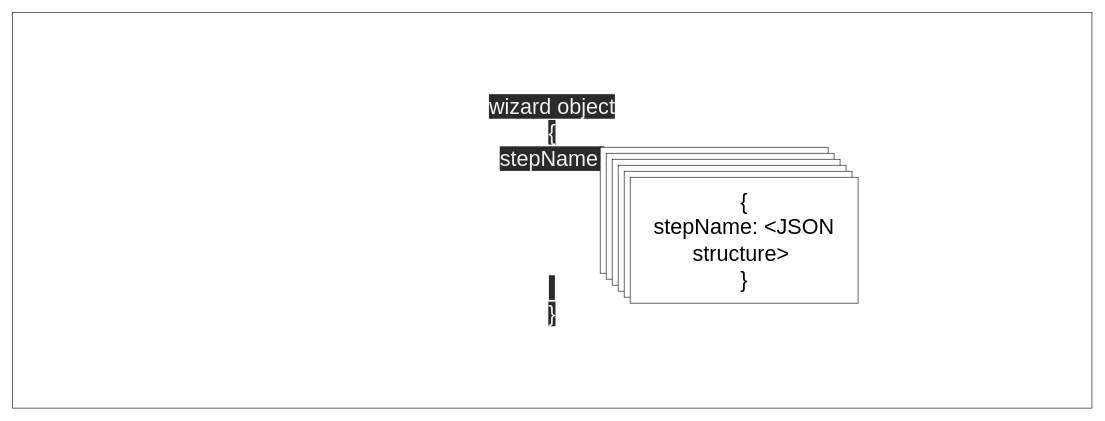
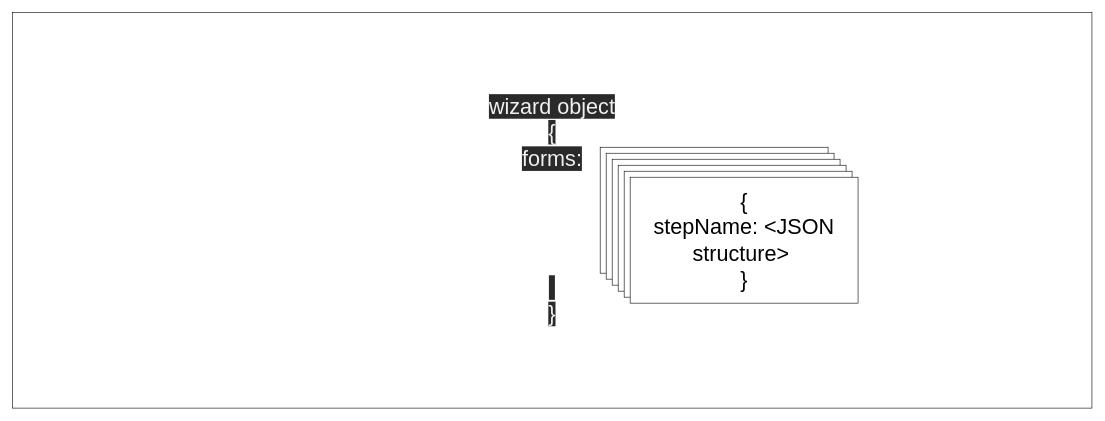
- <mxCell id="2" value="&lt;span style=&quot;color: rgb(240 , 240 , 240) ; font-family: &amp;#34;helvetica&amp;#34; ; font-size: 36px ; font-style: normal ; font-weight: 400 ; letter-spacing: normal ; text-align: center ; text-indent: 0px ; text-transform: none ; word-spacing: 0px ; background-color: rgb(42 , 42 , 42) ; display: inline ; float: none&quot;&gt;wizard object&lt;/span&gt;&lt;br style=&quot;color: rgb(240 , 240 , 240) ; font-family: &amp;#34;helvetica&amp;#34; ; font-size: 36px ; font-style: normal ; font-weight: 400 ; letter-spacing: normal ; text-align: center ; text-indent: 0px ; text-transform: none ; word-spacing: 0px ; background-color: rgb(42 , 42 , 42)&quot;&gt;&lt;span style=&quot;color: rgb(240 , 240 , 240) ; font-family: &amp;#34;helvetica&amp;#34; ; font-size: 36px ; font-style: normal ; font-weight: 400 ; letter-spacing: normal ; text-align: center ; text-indent: 0px ; text-transform: none ; word-spacing: 0px ; background-color: rgb(42 , 42 , 42) ; display: inline ; float: none&quot;&gt;{&lt;/span&gt;&lt;br style=&quot;color: rgb(240 , 240 , 240) ; font-family: &amp;#34;helvetica&amp;#34; ; font-size: 36px ; font-style: normal ; font-weight: 400 ; letter-spacing: normal ; text-align: center ; text-indent: 0px ; text-transform: none ; word-spacing: 0px ; background-color: rgb(42 , 42 , 42)&quot;&gt;&lt;span style=&quot;color: rgb(240 , 240 , 240) ; font-family: &amp;#34;helvetica&amp;#34; ; font-size: 36px ; font-style: normal ; font-weight: 400 ; letter-spacing: normal ; text-align: center ; text-indent: 0px ; text-transform: none ; word-spacing: 0px ; background-color: rgb(42 , 42 , 42) ; display: inline ; float: none&quot;&gt;stepName:&lt;br&gt;&lt;br&gt;&lt;br&gt;&lt;br&gt;&lt;br&gt;&amp;nbsp;&lt;/span&gt;&lt;br style=&quot;color: rgb(240 , 240 , 240) ; font-family: &amp;#34;helvetica&amp;#34; ; font-size: 36px ; font-style: normal ; font-weight: 400 ; letter-spacing: normal ; text-align: center ; text-indent: 0px ; text-transform: none ; word-spacing: 0px ; background-color: rgb(42 , 42 , 42)&quot;&gt;&lt;span style=&quot;color: rgb(240 , 240 , 240) ; font-family: &amp;#34;helvetica&amp;#34; ; font-size: 36px ; font-style: normal ; font-weight: 400 ; letter-spacing: normal ; text-align: center ; text-indent: 0px ; text-transform: none ; word-spacing: 0px ; background-color: rgb(42 , 42 , 42) ; display: inline ; float: none&quot;&gt;}&lt;/span&gt;" style="whiteSpace=wrap;html=1;fontSize=36;" vertex="1" parent="1"><mxGeometry x="20" y="20" width="1800" height="660" as="geometry" /></mxCell>
+ <mxCell id="2" value="&lt;span style=&quot;color: rgb(240 , 240 , 240) ; font-family: &amp;#34;helvetica&amp;#34; ; font-size: 36px ; font-style: normal ; font-weight: 400 ; letter-spacing: normal ; text-align: center ; text-indent: 0px ; text-transform: none ; word-spacing: 0px ; background-color: rgb(42 , 42 , 42) ; display: inline ; float: none&quot;&gt;wizard object&lt;/span&gt;&lt;br style=&quot;color: rgb(240 , 240 , 240) ; font-family: &amp;#34;helvetica&amp;#34; ; font-size: 36px ; font-style: normal ; font-weight: 400 ; letter-spacing: normal ; text-align: center ; text-indent: 0px ; text-transform: none ; word-spacing: 0px ; background-color: rgb(42 , 42 , 42)&quot;&gt;&lt;span style=&quot;color: rgb(240 , 240 , 240) ; font-family: &amp;#34;helvetica&amp;#34; ; font-size: 36px ; font-style: normal ; font-weight: 400 ; letter-spacing: normal ; text-align: center ; text-indent: 0px ; text-transform: none ; word-spacing: 0px ; background-color: rgb(42 , 42 , 42) ; display: inline ; float: none&quot;&gt;{&lt;/span&gt;&lt;br style=&quot;color: rgb(240 , 240 , 240) ; font-family: &amp;#34;helvetica&amp;#34; ; font-size: 36px ; font-style: normal ; font-weight: 400 ; letter-spacing: normal ; text-align: center ; text-indent: 0px ; text-transform: none ; word-spacing: 0px ; background-color: rgb(42 , 42 , 42)&quot;&gt;&lt;span style=&quot;color: rgb(240 , 240 , 240) ; font-family: &amp;#34;helvetica&amp;#34; ; font-size: 36px ; font-style: normal ; font-weight: 400 ; letter-spacing: normal ; text-align: center ; text-indent: 0px ; text-transform: none ; word-spacing: 0px ; background-color: rgb(42 , 42 , 42) ; display: inline ; float: none&quot;&gt;forms:&lt;br&gt;&lt;br&gt;&lt;br&gt;&lt;br&gt;&lt;br&gt;&amp;nbsp;&lt;/span&gt;&lt;br style=&quot;color: rgb(240 , 240 , 240) ; font-family: &amp;#34;helvetica&amp;#34; ; font-size: 36px ; font-style: normal ; font-weight: 400 ; letter-spacing: normal ; text-align: center ; text-indent: 0px ; text-transform: none ; word-spacing: 0px ; background-color: rgb(42 , 42 , 42)&quot;&gt;&lt;span style=&quot;color: rgb(240 , 240 , 240) ; font-family: &amp;#34;helvetica&amp;#34; ; font-size: 36px ; font-style: normal ; font-weight: 400 ; letter-spacing: normal ; text-align: center ; text-indent: 0px ; text-transform: none ; word-spacing: 0px ; background-color: rgb(42 , 42 , 42) ; display: inline ; float: none&quot;&gt;}&lt;/span&gt;" style="whiteSpace=wrap;html=1;fontSize=36;" vertex="1" parent="1"><mxGeometry x="20" y="20" width="1800" height="660" as="geometry" /></mxCell>
